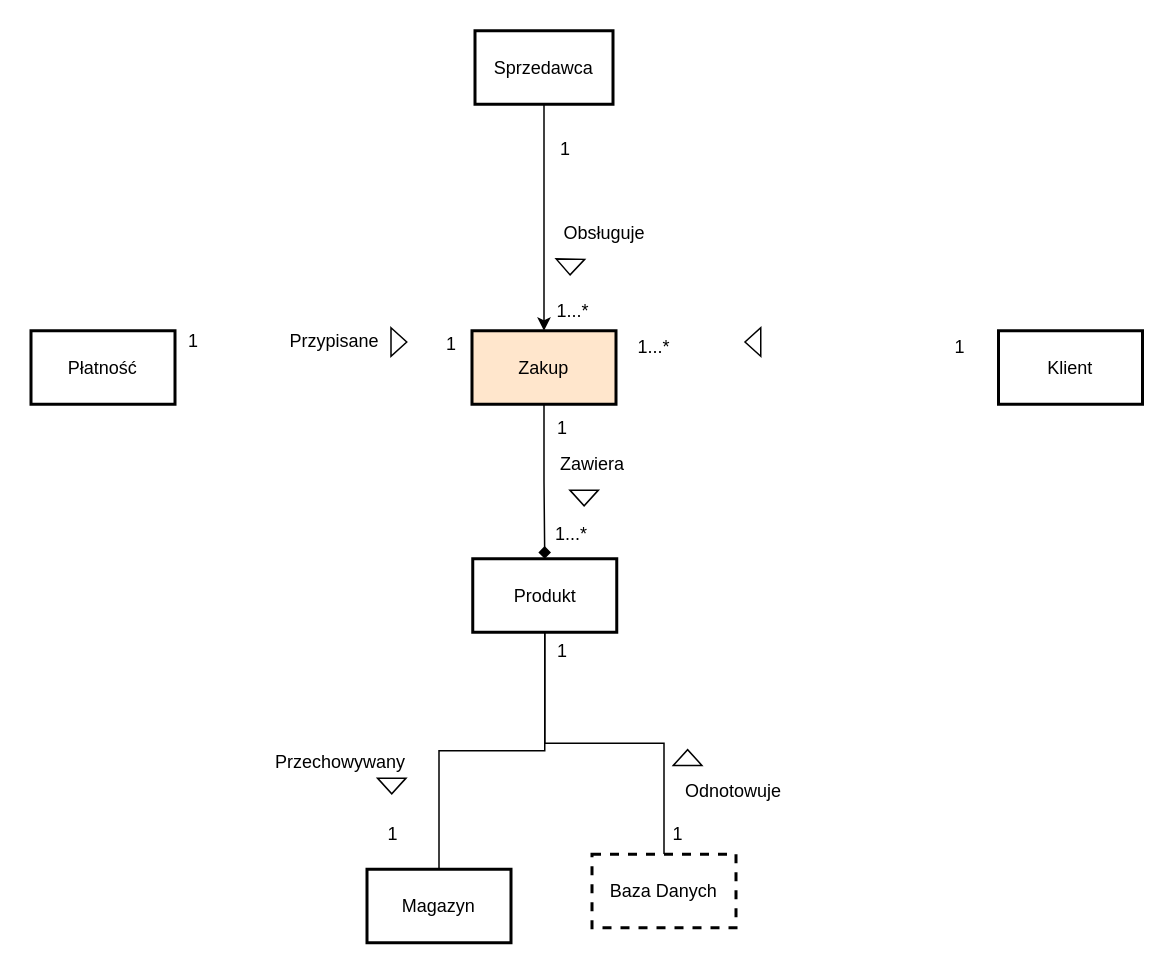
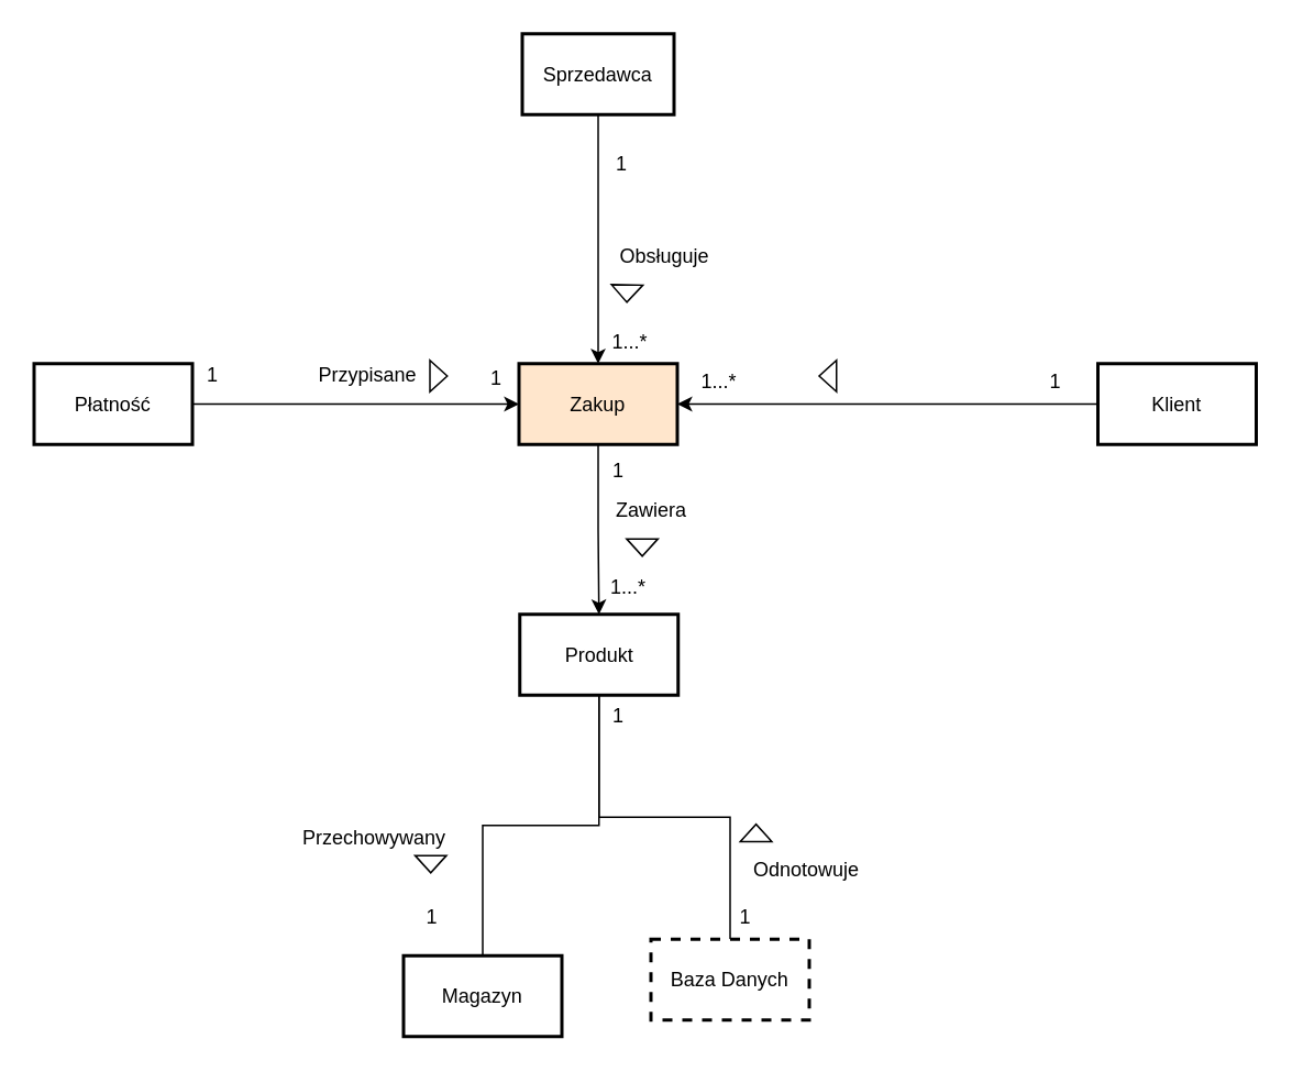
+ <mxCell id="7" style="edgeStyle=orthogonalEdgeStyle;rounded=0;orthogonalLoop=1;jettySize=auto;html=1;exitX=1;exitY=0.5;exitDx=0;exitDy=0;entryX=0;entryY=0.5;entryDx=0;entryDy=0;" edge="1" parent="1" source="8" target="12"><mxGeometry relative="1" as="geometry" /></mxCell>
+ <mxCell id="2" style="rounded=0;orthogonalLoop=1;jettySize=auto;html=1;exitX=0;exitY=0.5;exitDx=0;exitDy=0;entryX=1;entryY=0.5;entryDx=0;entryDy=0;" edge="1" parent="1" source="3" target="12"><mxGeometry relative="1" as="geometry" /></mxCell>
- <mxCell id="11" style="edgeStyle=orthogonalEdgeStyle;rounded=0;orthogonalLoop=1;jettySize=auto;html=1;entryX=0.5;entryY=0;entryDx=0;entryDy=0;endArrow=diamond;" edge="1" parent="1" source="12" target="6"><mxGeometry relative="1" as="geometry" /></mxCell>
+ <mxCell id="11" style="edgeStyle=orthogonalEdgeStyle;rounded=0;orthogonalLoop=1;jettySize=auto;html=1;entryX=0.5;entryY=0;entryDx=0;entryDy=0;" edge="1" parent="1" source="12" target="6"><mxGeometry relative="1" as="geometry" /></mxCell>
